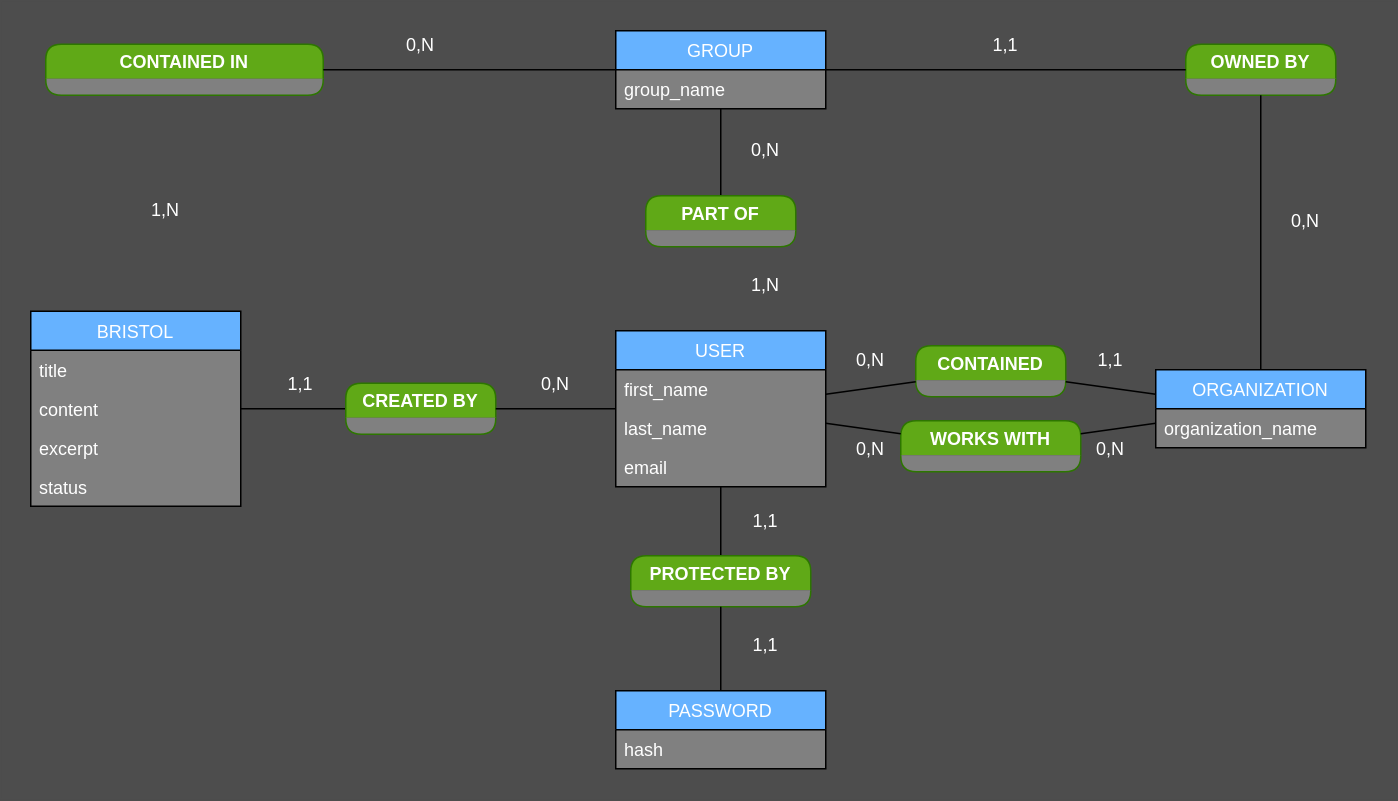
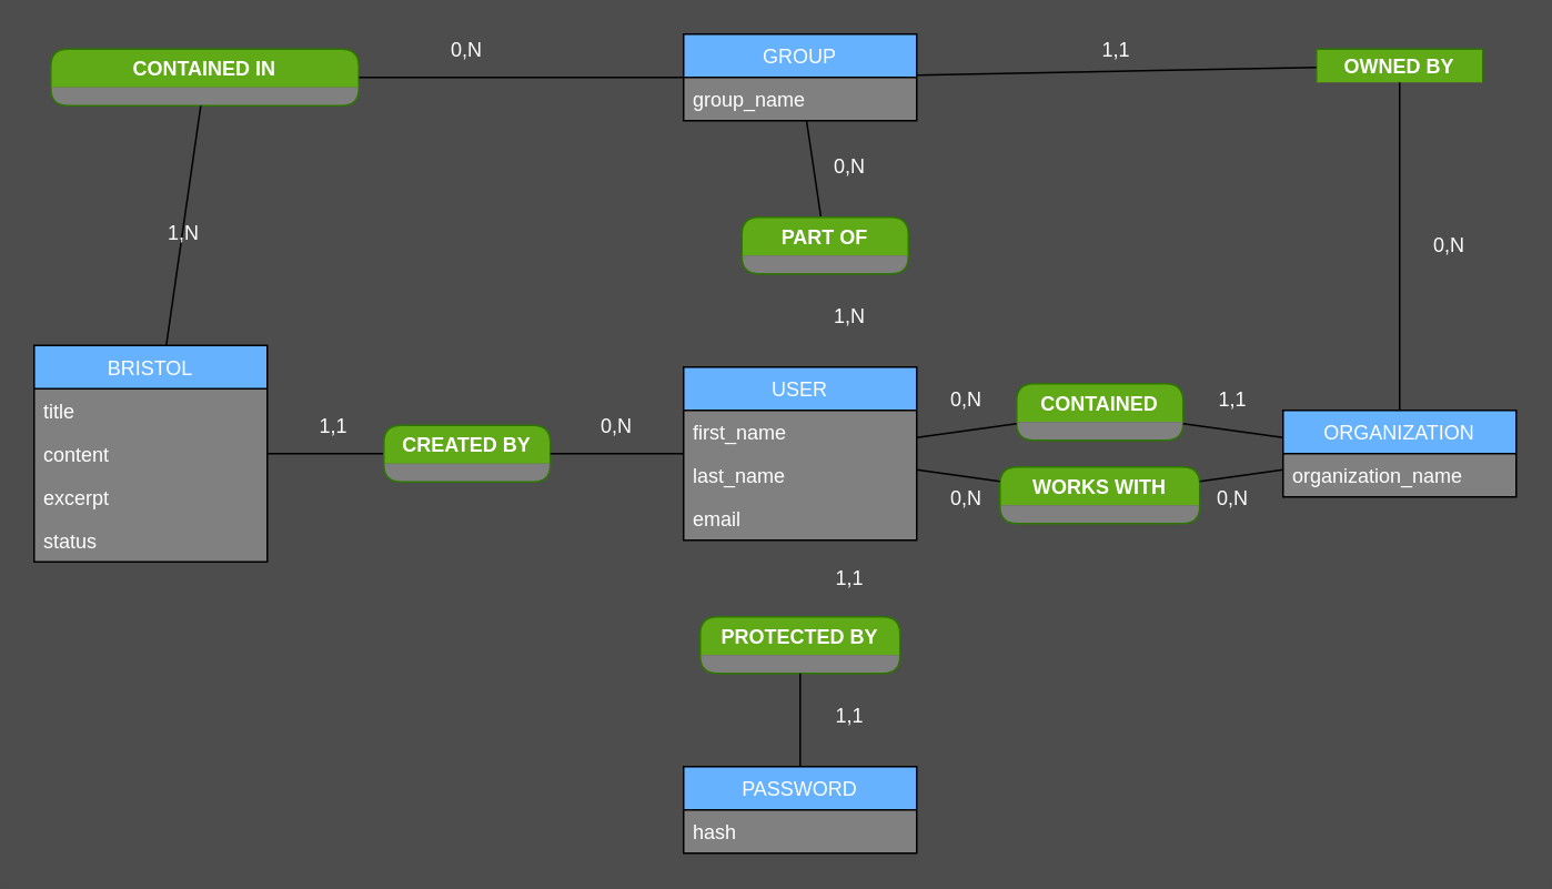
- <mxCell id="31" value="OWNED BY" style="swimlane;fillColor=#60a917;strokeColor=#2D7600;rounded=1;swimlaneLine=0;swimlaneFillColor=#808080;fontColor=#FFFFFF;" parent="1" vertex="1"><mxGeometry x="790" y="29" width="100" height="34" as="geometry" /></mxCell>
+ <mxCell id="31" value="OWNED BY" style="swimlane;fillColor=#60a917;strokeColor=#2D7600;rounded=1;swimlaneLine=0;swimlaneFillColor=#808080;fontColor=#FFFFFF;" parent="1" vertex="1"><mxGeometry x="790" y="29" width="100" height="20" as="geometry" /></mxCell>
+ <mxCell id="29" value="" style="endArrow=none;html=1;fontColor=#FFFFFF;" parent="1" source="28" target="2" edge="1"><mxGeometry width="50" height="50" relative="1" as="geometry"><mxPoint x="420" y="282" as="sourcePoint" /><mxPoint x="170" y="282" as="targetPoint" /></mxGeometry></mxCell>
- <mxCell id="22" value="PART OF" style="swimlane;fillColor=#60a917;strokeColor=#2D7600;rounded=1;swimlaneLine=0;swimlaneFillColor=#808080;fontColor=#FFFFFF;" parent="1" vertex="1"><mxGeometry x="430" y="130" width="100" height="34" as="geometry" /></mxCell>
+ <mxCell id="22" value="PART OF" style="swimlane;fillColor=#60a917;strokeColor=#2D7600;rounded=1;swimlaneLine=0;swimlaneFillColor=#808080;fontColor=#FFFFFF;" parent="1" vertex="1"><mxGeometry x="445" y="130" width="100" height="34" as="geometry" /></mxCell>
- <mxCell id="13" value="" style="endArrow=none;html=1;fontColor=#FFFFFF;" parent="1" source="26" target="9" edge="1"><mxGeometry width="50" height="50" relative="1" as="geometry"><mxPoint x="450" y="400" as="sourcePoint" /><mxPoint x="500" y="350" as="targetPoint" /></mxGeometry></mxCell>
